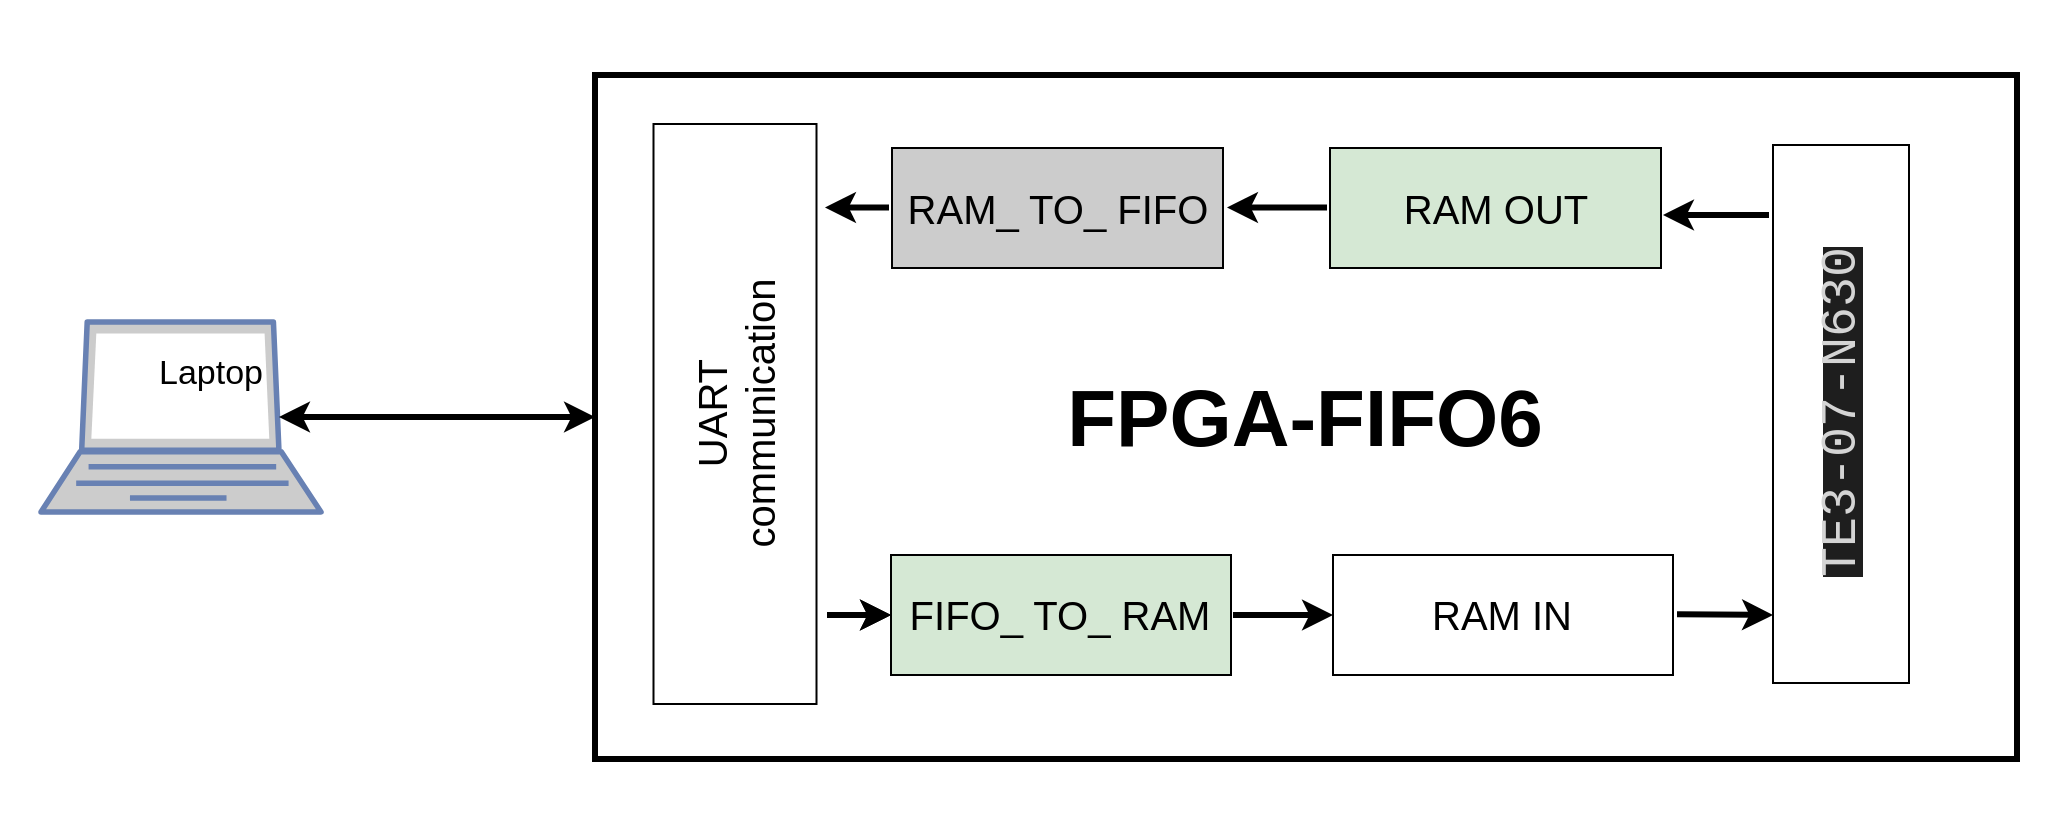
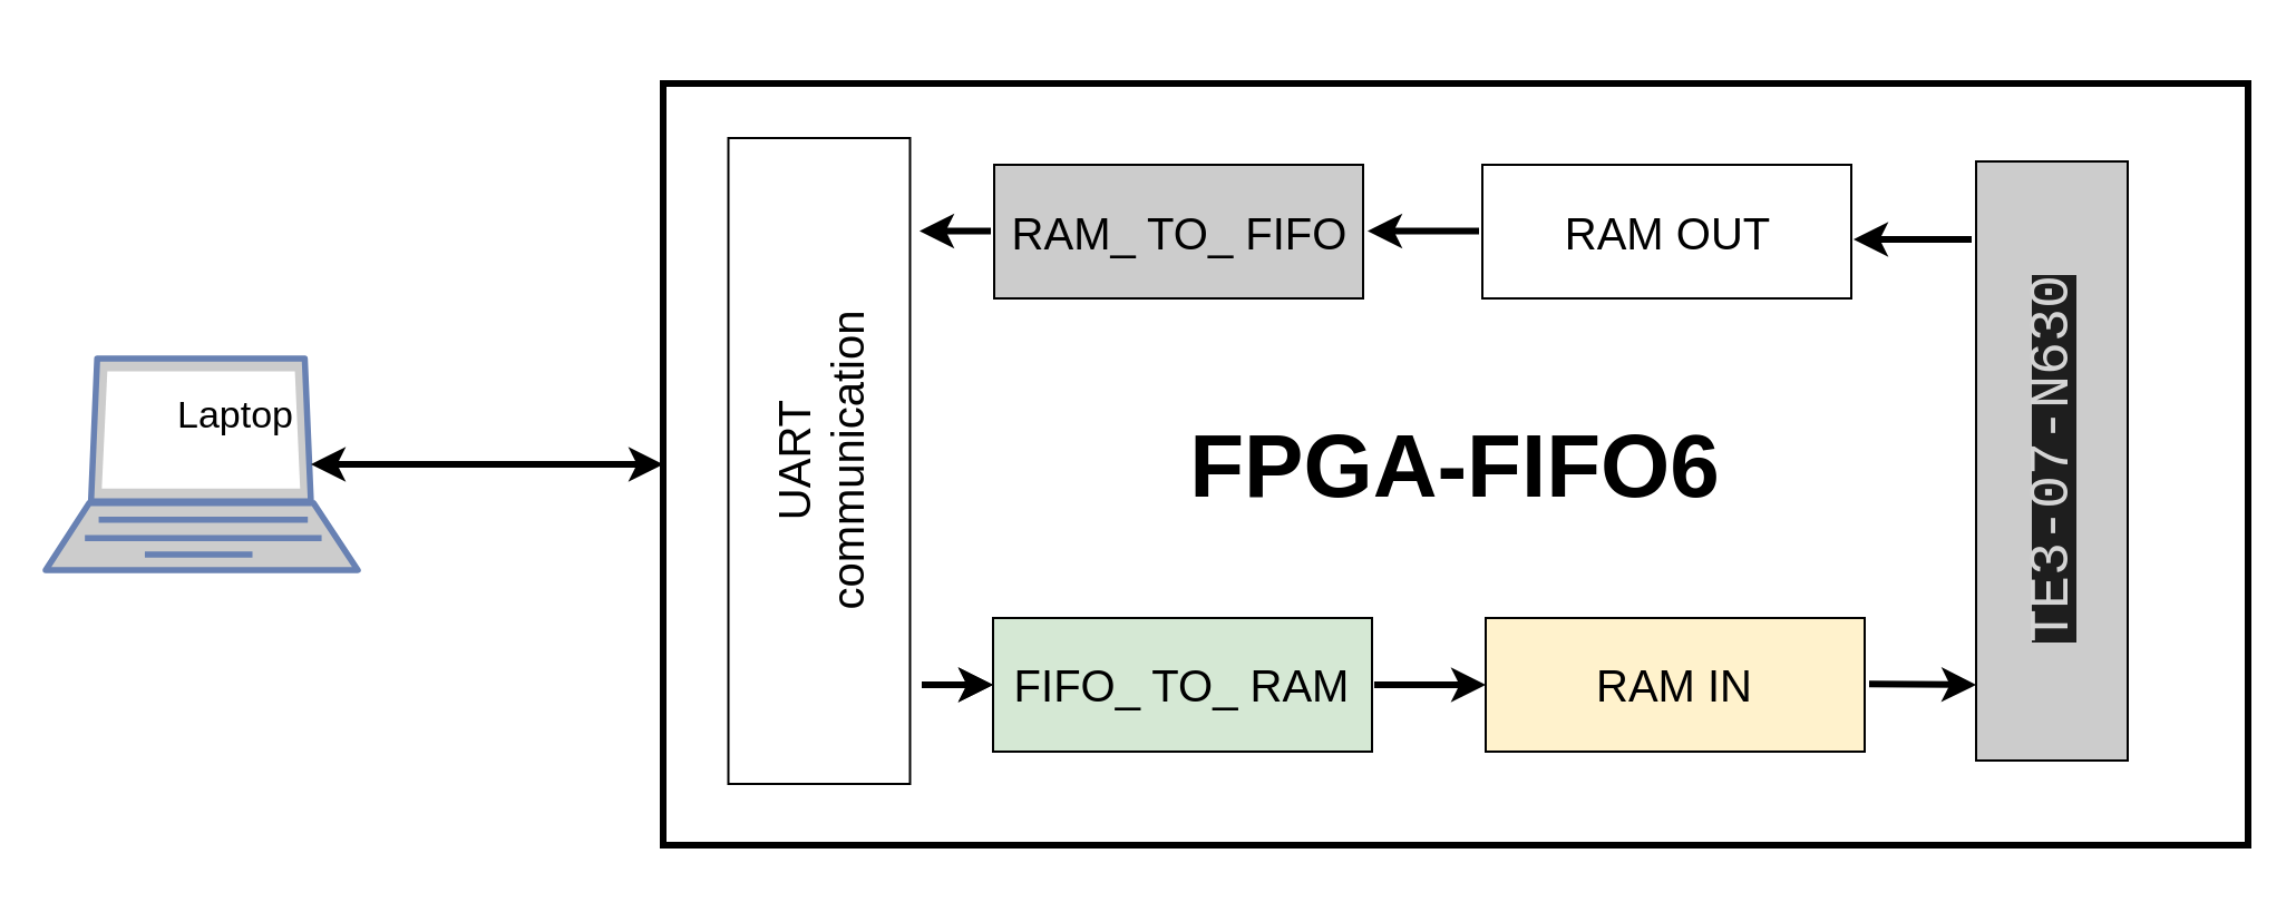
- <mxCell id="9" value="&lt;span style=&quot;background-color: initial;&quot;&gt;RAM OUT&lt;br&gt;&lt;/span&gt;" style="rounded=0;whiteSpace=wrap;html=1;fontSize=20;align=center;verticalAlign=middle;horizontal=0;movable=1;resizable=1;rotatable=1;deletable=1;editable=1;connectable=1;rotation=90;fillColor=#d5e8d4;" parent="1" vertex="1"><mxGeometry x="717.25" y="20.75" width="60" height="165.5" as="geometry" /></mxCell>
+ <mxCell id="9" value="&lt;span style=&quot;background-color: initial;&quot;&gt;RAM OUT&lt;br&gt;&lt;/span&gt;" style="rounded=0;whiteSpace=wrap;html=1;fontSize=20;align=center;verticalAlign=middle;horizontal=0;movable=1;resizable=1;rotatable=1;deletable=1;editable=1;connectable=1;rotation=90;" parent="1" vertex="1"><mxGeometry x="717.25" y="20.75" width="60" height="165.5" as="geometry" /></mxCell>
- <mxCell id="8" value="&lt;div style=&quot;color: rgb(212, 212, 212); background-color: rgb(30, 30, 30); font-family: Consolas, &amp;quot;Courier New&amp;quot;, monospace; line-height: 19px;&quot;&gt;&lt;font style=&quot;font-size: 25px;&quot;&gt;TE3-07-N630&lt;/font&gt;&lt;/div&gt;" style="rounded=0;whiteSpace=wrap;html=1;fontSize=20;align=center;verticalAlign=middle;horizontal=0;movable=1;resizable=1;rotatable=1;deletable=1;editable=1;connectable=1;rotation=0;fontStyle=0" parent="1" vertex="1"><mxGeometry x="886" y="72" width="68" height="269" as="geometry" /></mxCell>
+ <mxCell id="8" value="&lt;div style=&quot;color: rgb(212, 212, 212); background-color: rgb(30, 30, 30); font-family: Consolas, &amp;quot;Courier New&amp;quot;, monospace; line-height: 19px;&quot;&gt;&lt;font style=&quot;font-size: 25px;&quot;&gt;TE3-07-N630&lt;/font&gt;&lt;/div&gt;" style="rounded=0;whiteSpace=wrap;html=1;fontSize=20;align=center;verticalAlign=middle;horizontal=0;movable=1;resizable=1;rotatable=1;deletable=1;editable=1;connectable=1;rotation=0;fontStyle=0;fillColor=#cccccc;" parent="1" vertex="1"><mxGeometry x="886" y="72" width="68" height="269" as="geometry" /></mxCell>
- <mxCell id="10" value="&lt;span style=&quot;background-color: initial;&quot;&gt;RAM IN&lt;/span&gt;" style="rounded=0;whiteSpace=wrap;html=1;fontSize=20;align=center;verticalAlign=middle;horizontal=0;movable=1;resizable=1;rotatable=1;deletable=1;editable=1;connectable=1;rotation=90;" parent="1" vertex="1"><mxGeometry x="721" y="222" width="60" height="170" as="geometry" /></mxCell>
+ <mxCell id="10" value="&lt;span style=&quot;background-color: initial;&quot;&gt;RAM IN&lt;/span&gt;" style="rounded=0;whiteSpace=wrap;html=1;fontSize=20;align=center;verticalAlign=middle;horizontal=0;movable=1;resizable=1;rotatable=1;deletable=1;editable=1;connectable=1;rotation=90;fillColor=#fff2cc;" parent="1" vertex="1"><mxGeometry x="721" y="222" width="60" height="170" as="geometry" /></mxCell>
